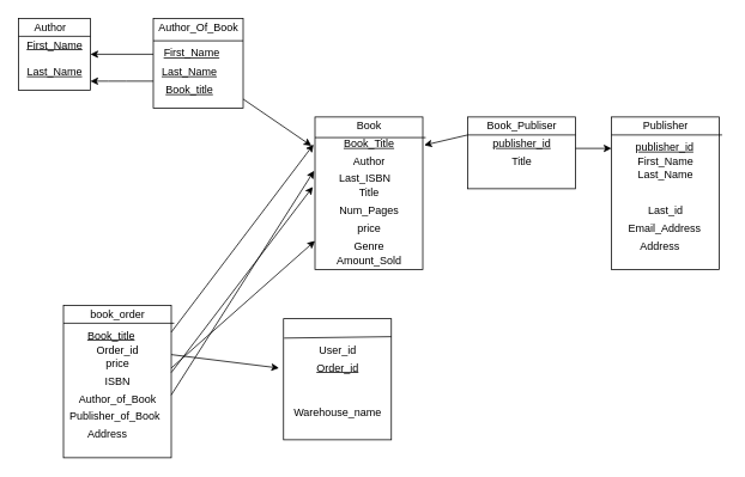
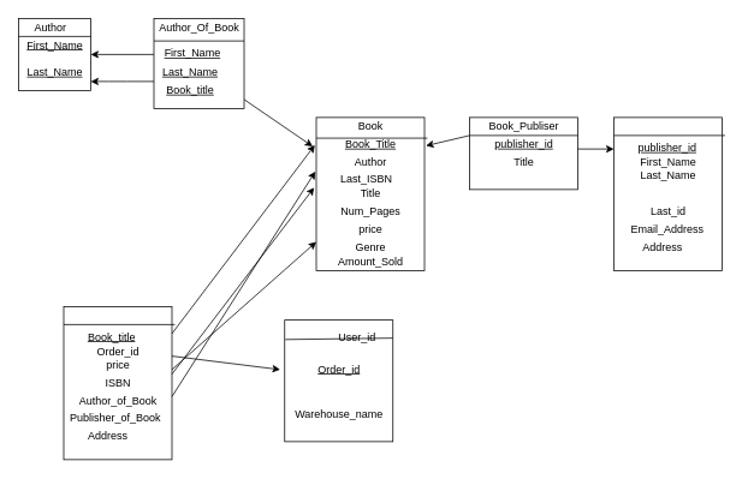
- <mxCell id="34" value="Publisher" style="text;html=1;align=center;verticalAlign=middle;resizable=0;points=[];autosize=1;" vertex="1" parent="1"><mxGeometry x="705" y="130" width="70" height="20" as="geometry" /></mxCell>
- <mxCell id="44" value="&lt;span&gt;book_order&lt;/span&gt;" style="text;html=1;align=center;verticalAlign=middle;resizable=0;points=[];autosize=1;" vertex="1" parent="1"><mxGeometry x="90" y="340" width="80" height="20" as="geometry" /></mxCell>
- <mxCell id="59" value="User_id" style="text;html=1;align=center;verticalAlign=middle;resizable=0;points=[];autosize=1;" vertex="1" parent="1"><mxGeometry x="345" y="380" width="60" height="20" as="geometry" /></mxCell>
+ <mxCell id="59" value="User_id" style="text;html=1;align=center;verticalAlign=middle;resizable=0;points=[];autosize=1;" vertex="1" parent="1"><mxGeometry x="365" y="365" width="60" height="20" as="geometry" /></mxCell>
